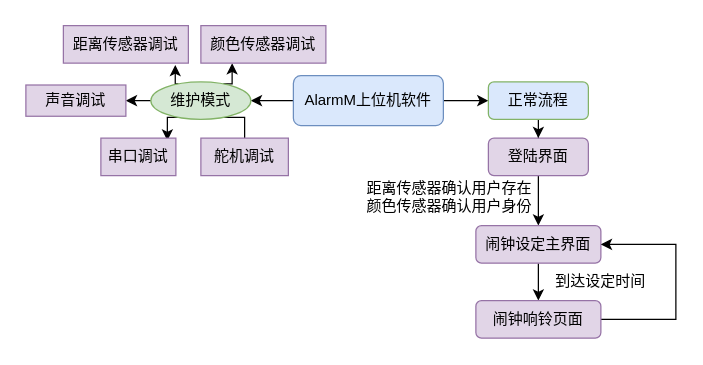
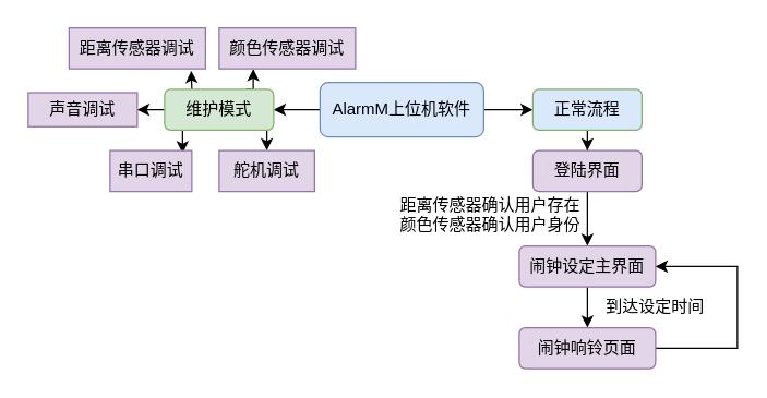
- <mxCell id="10" value="维护模式" style="ellipse;whiteSpace=wrap;html=1;fillColor=#d5e8d4;strokeColor=#82b366;" vertex="1" parent="1"><mxGeometry x="120" y="65" width="80" height="30" as="geometry" /></mxCell>
+ <mxCell id="10" value="维护模式" style="rounded=1;whiteSpace=wrap;html=1;fillColor=#d5e8d4;strokeColor=#82b366;" vertex="1" parent="1"><mxGeometry x="120" y="65" width="80" height="30" as="geometry" /></mxCell>
- <mxCell id="5" style="edgeStyle=orthogonalEdgeStyle;rounded=0;orthogonalLoop=1;jettySize=auto;html=1;exitX=0.75;exitY=1;exitDx=0;exitDy=0;entryX=0.5;entryY=0;entryDx=0;entryDy=0;endArrow=none;" edge="1" parent="1" source="10" target="14"><mxGeometry relative="1" as="geometry" /></mxCell>
+ <mxCell id="5" style="edgeStyle=orthogonalEdgeStyle;rounded=0;orthogonalLoop=1;jettySize=auto;html=1;exitX=0.75;exitY=1;exitDx=0;exitDy=0;entryX=0.5;entryY=0;entryDx=0;entryDy=0;" edge="1" parent="1" source="10" target="14"><mxGeometry relative="1" as="geometry" /></mxCell>
